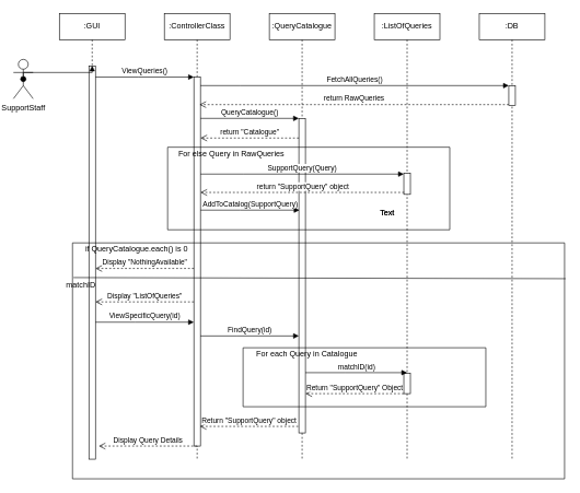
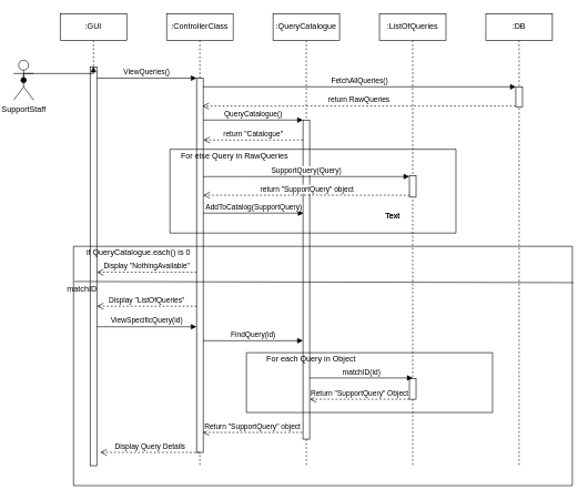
- <mxCell id="31" value="For each Query in Catalogue" style="text;html=1;whiteSpace=wrap;strokeColor=none;fillColor=none;align=center;verticalAlign=middle;rounded=0;" vertex="1" parent="30"><mxGeometry x="5" y="1" width="185" height="15" as="geometry" /></mxCell>
+ <mxCell id="31" value="For each Query in Object" style="text;html=1;whiteSpace=wrap;strokeColor=none;fillColor=none;align=center;verticalAlign=middle;rounded=0;" vertex="1" parent="30"><mxGeometry x="5" y="1" width="185" height="15" as="geometry" /></mxCell>
